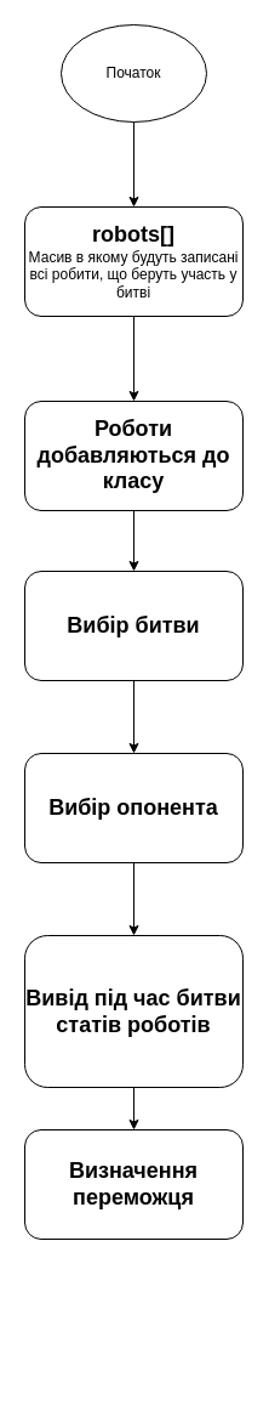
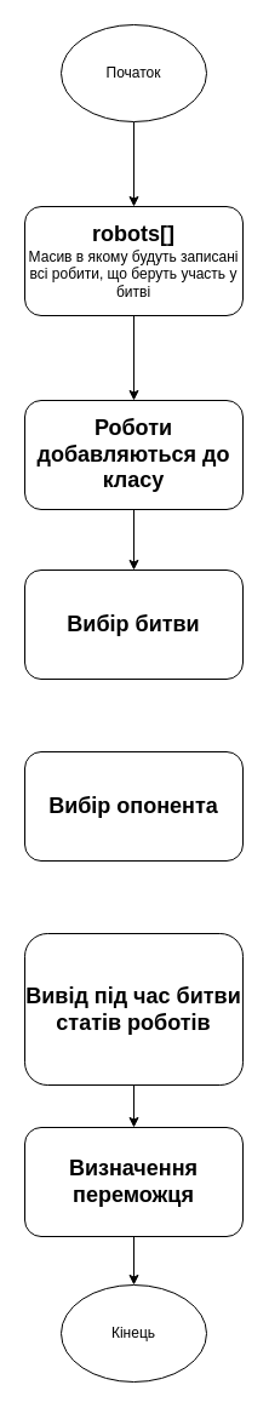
- <mxCell id="6" style="edgeStyle=orthogonalEdgeStyle;rounded=0;orthogonalLoop=1;jettySize=auto;html=1;entryX=0.5;entryY=0;entryDx=0;entryDy=0;" edge="1" parent="1" source="7" target="11"><mxGeometry relative="1" as="geometry" /></mxCell>
- <mxCell id="10" style="edgeStyle=orthogonalEdgeStyle;rounded=0;orthogonalLoop=1;jettySize=auto;html=1;exitX=0.5;exitY=1;exitDx=0;exitDy=0;entryX=0.5;entryY=0;entryDx=0;entryDy=0;" edge="1" parent="1" source="11" target="13"><mxGeometry relative="1" as="geometry" /></mxCell>
+ <mxCell id="14" style="edgeStyle=orthogonalEdgeStyle;rounded=0;orthogonalLoop=1;jettySize=auto;html=1;exitX=0.5;exitY=1;exitDx=0;exitDy=0;" edge="1" parent="1" source="15" target="16"><mxGeometry relative="1" as="geometry" /></mxCell>
+ <mxCell id="16" value="Кінець" style="ellipse;whiteSpace=wrap;html=1;" vertex="1" parent="1"><mxGeometry x="50" y="1060" width="120" height="80" as="geometry" /></mxCell>
